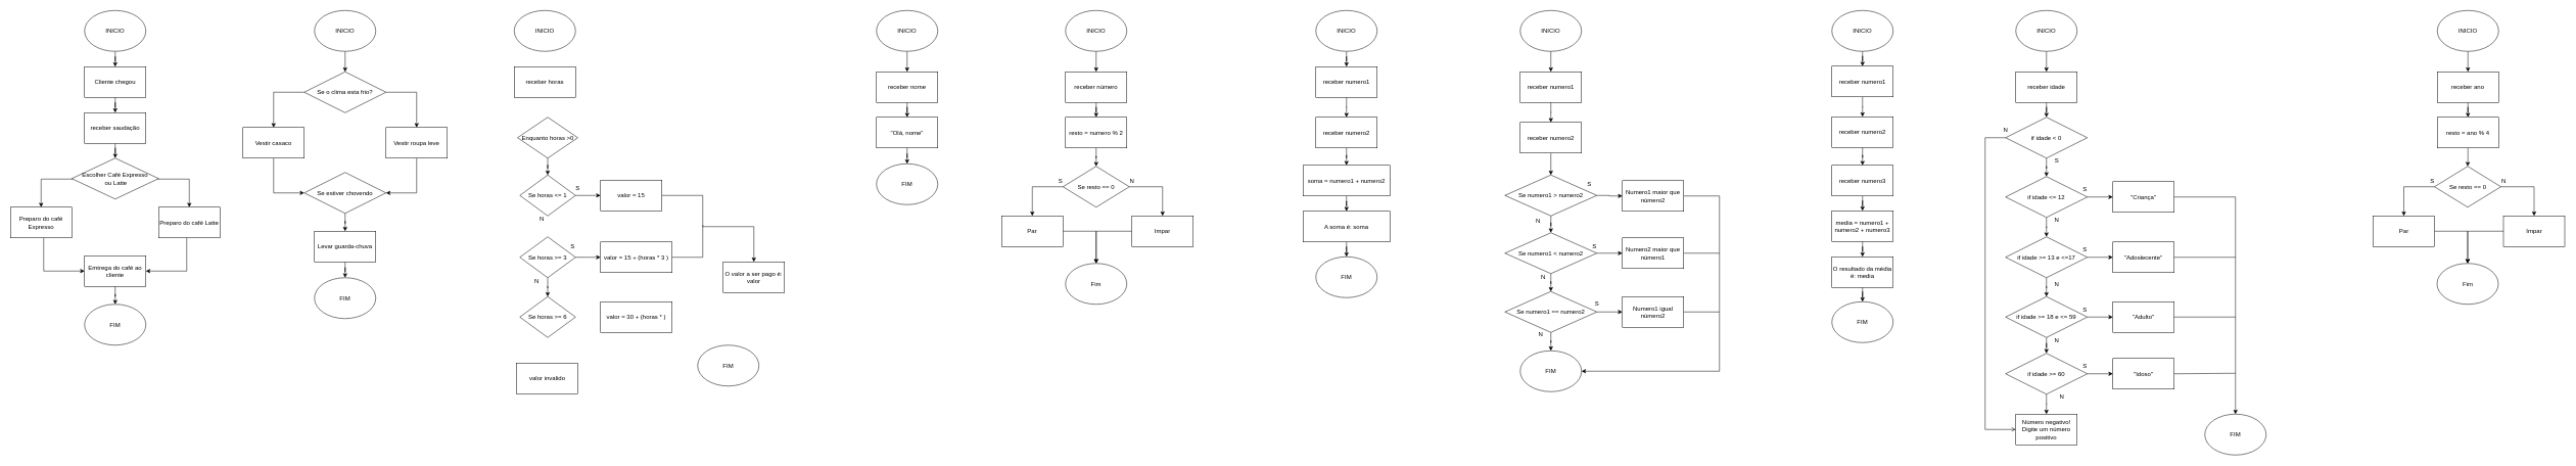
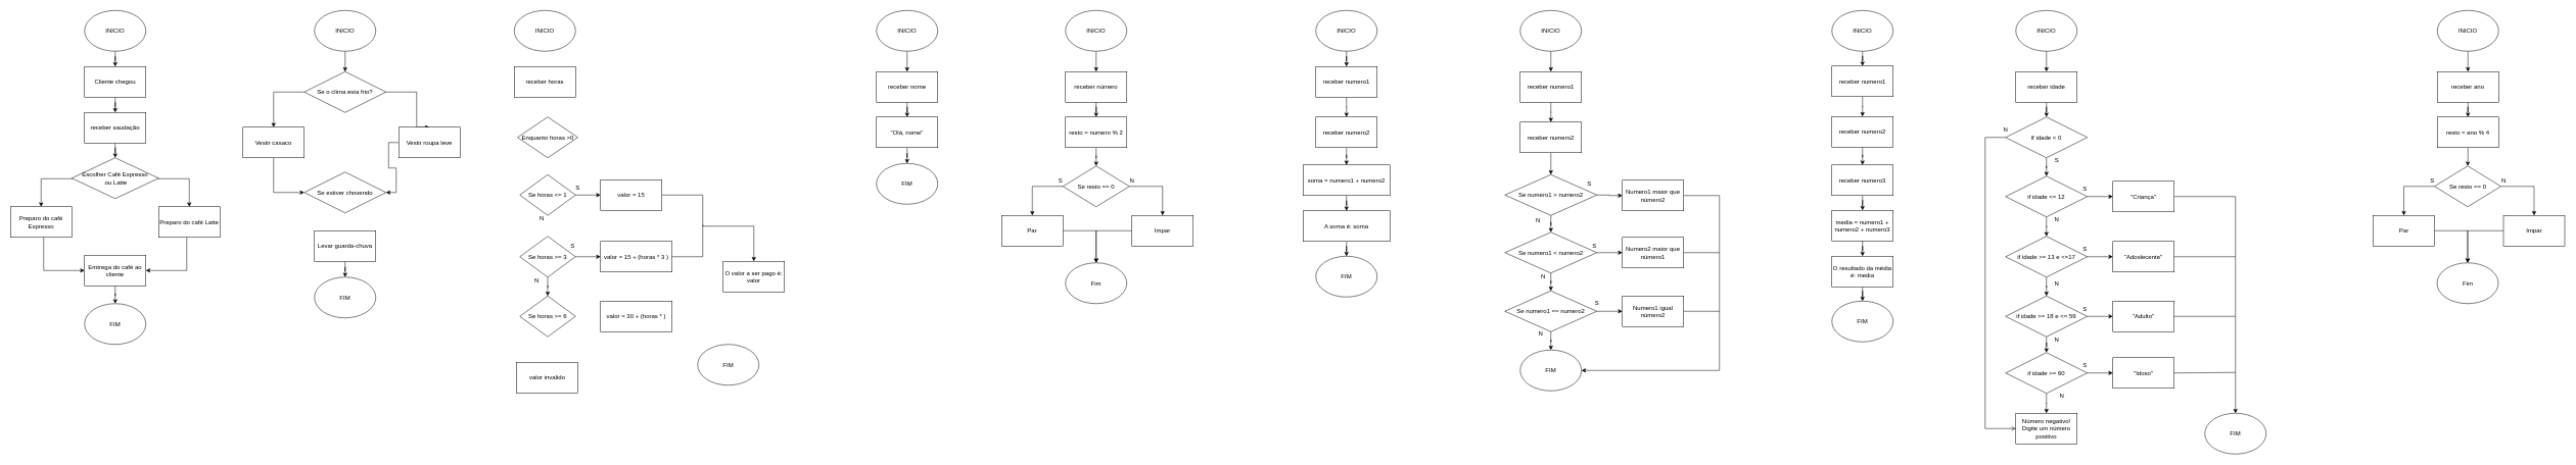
- <mxCell id="26" value="Vestir roupa leve" style="rounded=0;whiteSpace=wrap;html=1;" vertex="1" parent="1"><mxGeometry x="755" y="249" width="120" height="60" as="geometry" /></mxCell>
+ <mxCell id="26" value="Vestir roupa leve" style="rounded=0;whiteSpace=wrap;html=1;" vertex="1" parent="1"><mxGeometry x="780" y="249" width="120" height="60" as="geometry" /></mxCell>
- <mxCell id="43" style="edgeStyle=orthogonalEdgeStyle;rounded=0;orthogonalLoop=1;jettySize=auto;html=1;" edge="1" parent="1" source="44" target="36"><mxGeometry relative="1" as="geometry" /></mxCell>
- <mxCell id="27" style="edgeStyle=orthogonalEdgeStyle;rounded=0;orthogonalLoop=1;jettySize=auto;html=1;entryX=0.5;entryY=0;entryDx=0;entryDy=0;" edge="1" parent="1" source="28" target="30"><mxGeometry relative="1" as="geometry" /></mxCell>
